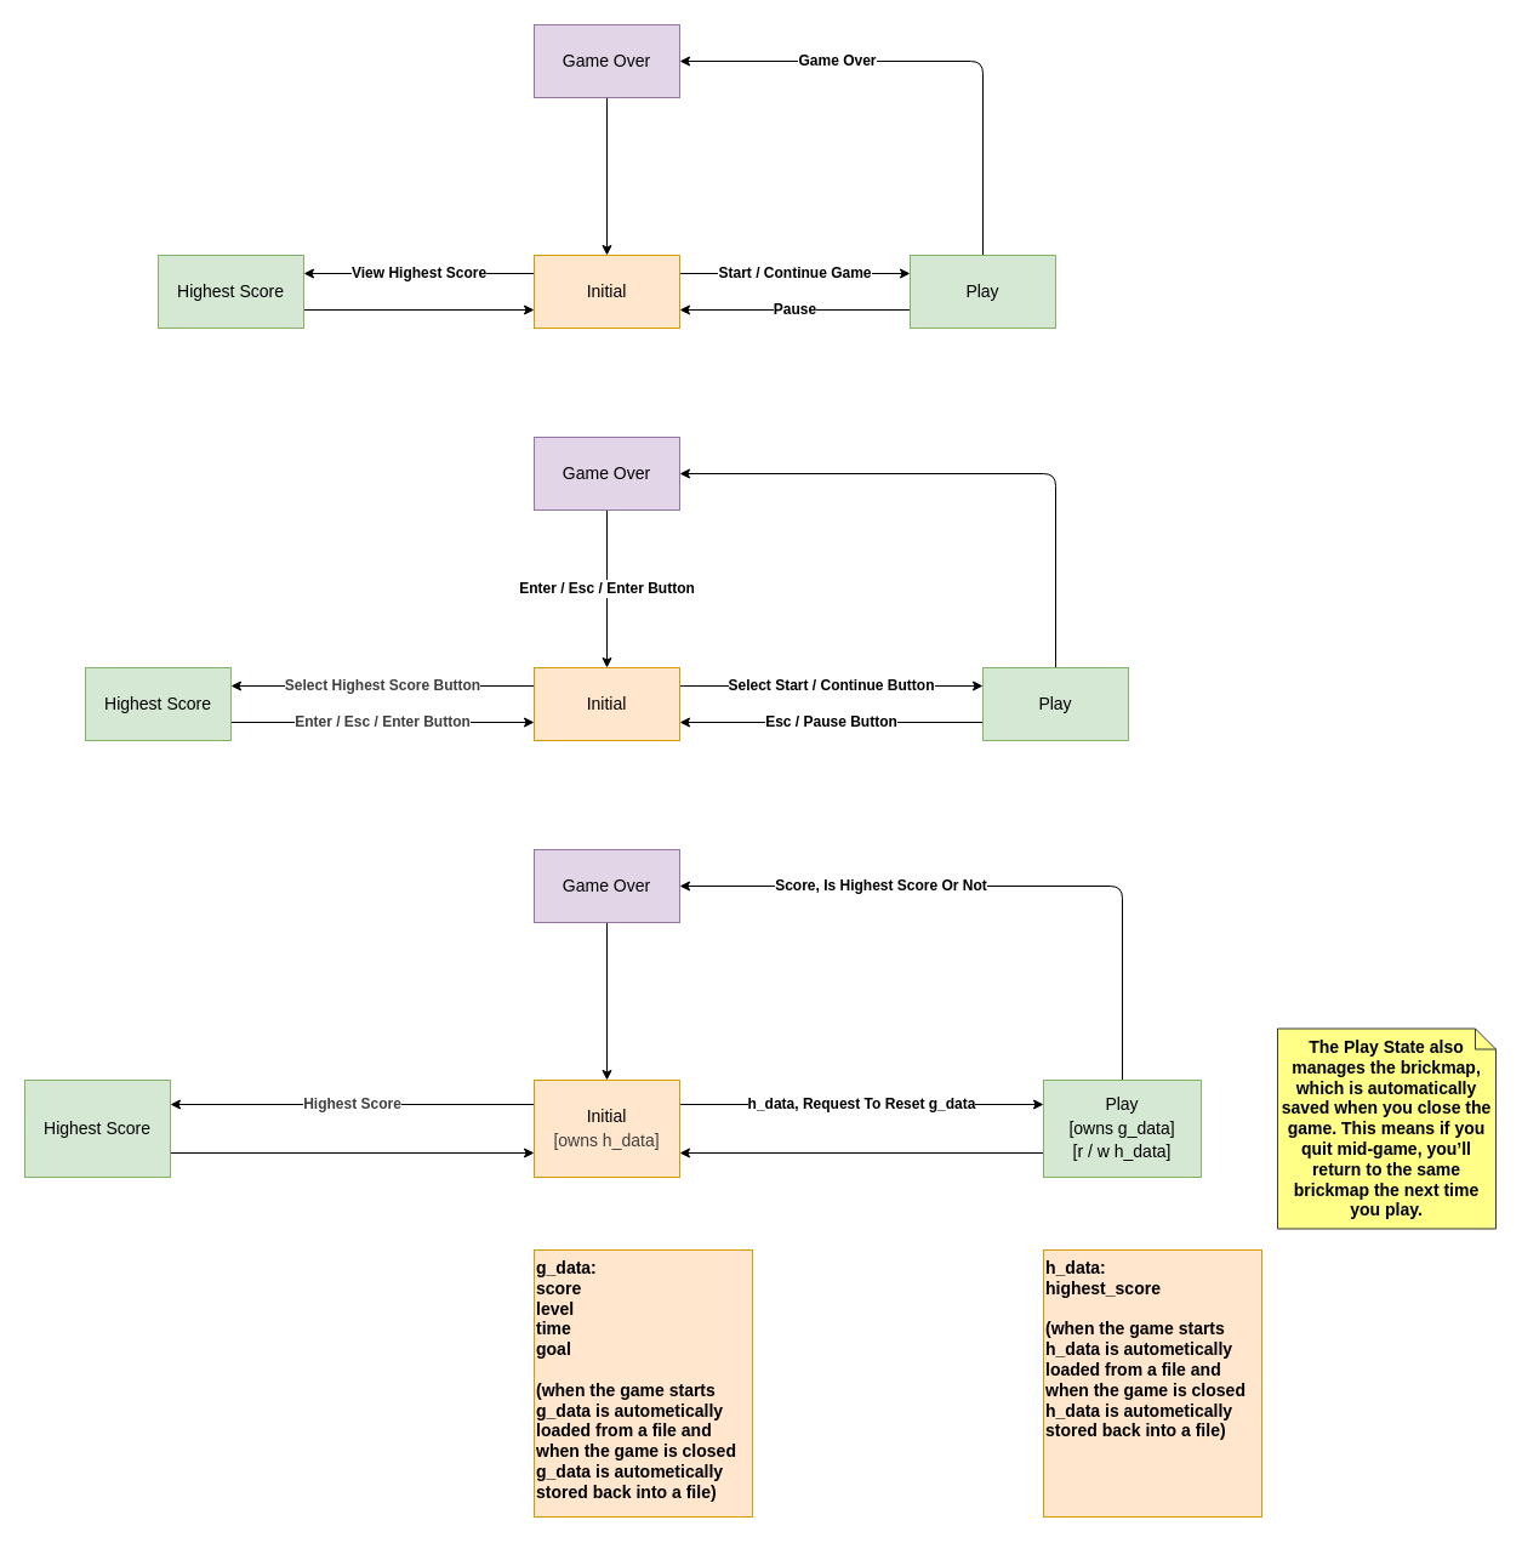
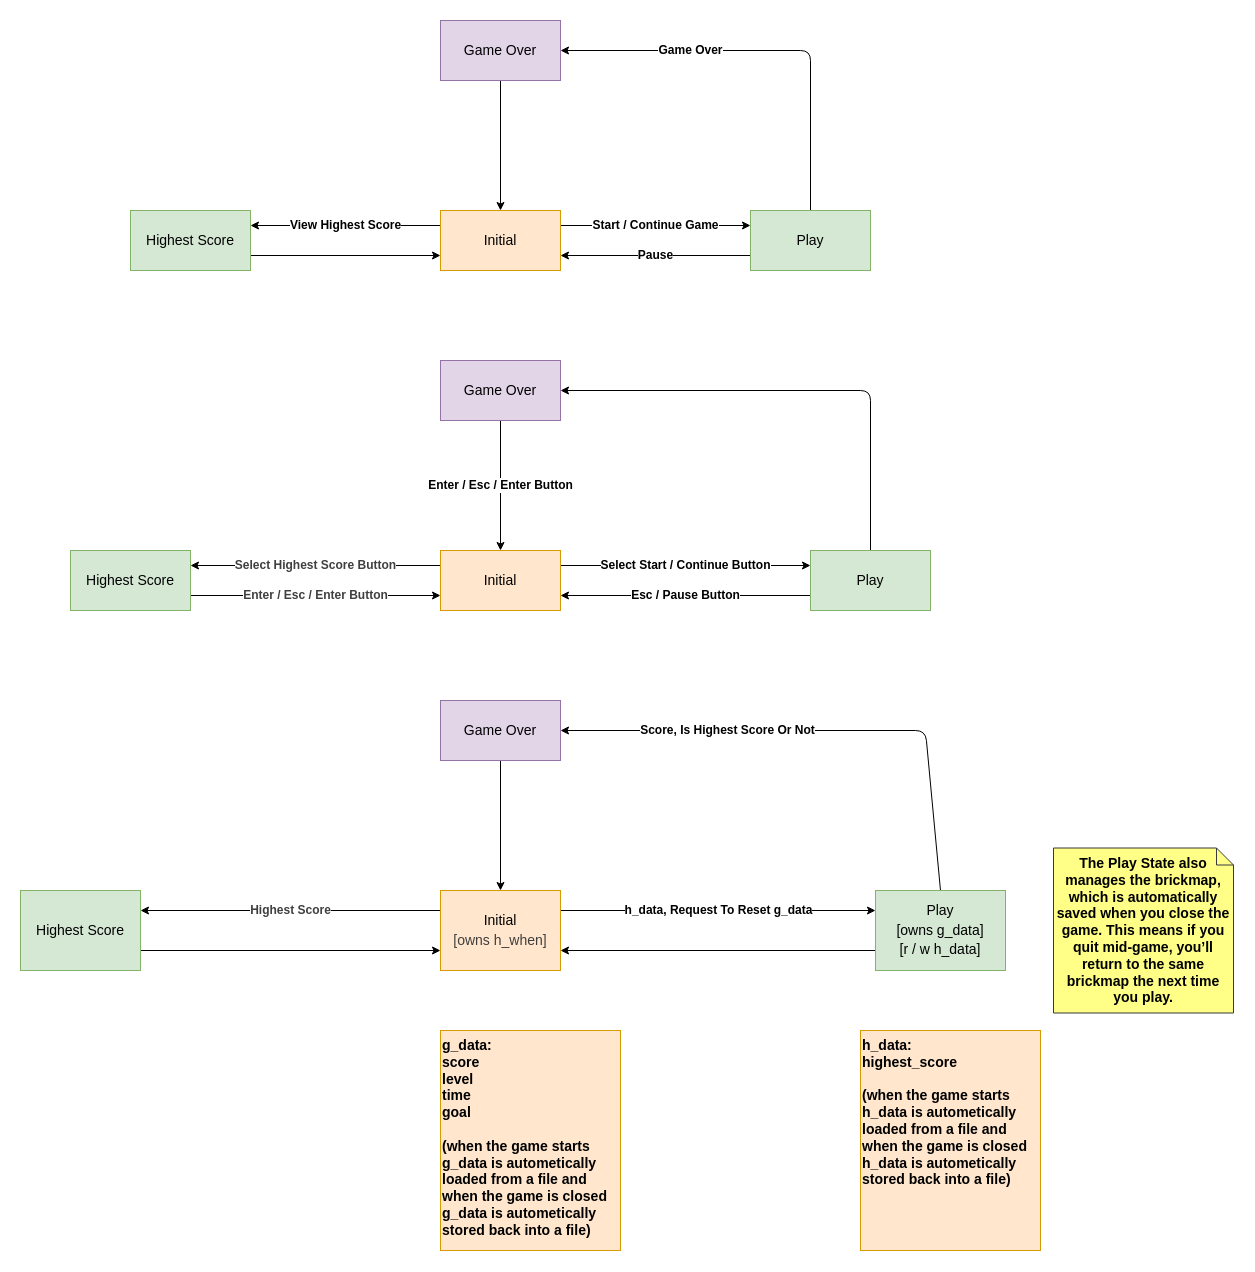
- <mxCell id="24" value="&lt;font style=&quot;font-size: 14px; line-height: 140%;&quot;&gt;Initial&lt;/font&gt;&lt;div style=&quot;line-height: 140%;&quot;&gt;&lt;font style=&quot;font-size: 14px; line-height: 140%;&quot;&gt;&lt;span style=&quot;color: rgb(63, 63, 63);&quot;&gt;[owns h_data]&lt;/span&gt;&lt;/font&gt;&lt;/div&gt;" style="whiteSpace=wrap;html=1;fillColor=#ffe6cc;strokeColor=#d79b00;" vertex="1" parent="1"><mxGeometry x="440" y="890" width="120" height="80" as="geometry" /></mxCell>
+ <mxCell id="24" value="&lt;font style=&quot;font-size: 14px; line-height: 140%;&quot;&gt;Initial&lt;/font&gt;&lt;div style=&quot;line-height: 140%;&quot;&gt;&lt;font style=&quot;font-size: 14px; line-height: 140%;&quot;&gt;&lt;span style=&quot;color: rgb(63, 63, 63);&quot;&gt;[owns h_when]&lt;/span&gt;&lt;/font&gt;&lt;/div&gt;" style="whiteSpace=wrap;html=1;fillColor=#ffe6cc;strokeColor=#d79b00;" vertex="1" parent="1"><mxGeometry x="440" y="890" width="120" height="80" as="geometry" /></mxCell>
- <mxCell id="27" value="&lt;span style=&quot;font-size: 14px; line-height: 140%;&quot;&gt;Play&lt;/span&gt;&lt;div style=&quot;line-height: 140%;&quot;&gt;&lt;div&gt;&lt;span style=&quot;font-size: 14px; line-height: 140%;&quot;&gt;[owns g_data]&lt;/span&gt;&lt;/div&gt;&lt;div&gt;&lt;span style=&quot;font-size: 14px; line-height: 140%;&quot;&gt;[r / w h_data]&lt;/span&gt;&lt;/div&gt;&lt;/div&gt;" style="whiteSpace=wrap;html=1;fillColor=#d5e8d4;strokeColor=#82b366;" vertex="1" parent="1"><mxGeometry x="860" y="890" width="130" height="80" as="geometry" /></mxCell>
+ <mxCell id="27" value="&lt;span style=&quot;font-size: 14px; line-height: 140%;&quot;&gt;Play&lt;/span&gt;&lt;div style=&quot;line-height: 140%;&quot;&gt;&lt;div&gt;&lt;span style=&quot;font-size: 14px; line-height: 140%;&quot;&gt;[owns g_data]&lt;/span&gt;&lt;/div&gt;&lt;div&gt;&lt;span style=&quot;font-size: 14px; line-height: 140%;&quot;&gt;[r / w h_data]&lt;/span&gt;&lt;/div&gt;&lt;/div&gt;" style="whiteSpace=wrap;html=1;fillColor=#d5e8d4;strokeColor=#82b366;" vertex="1" parent="1"><mxGeometry x="875" y="890" width="130" height="80" as="geometry" /></mxCell>
